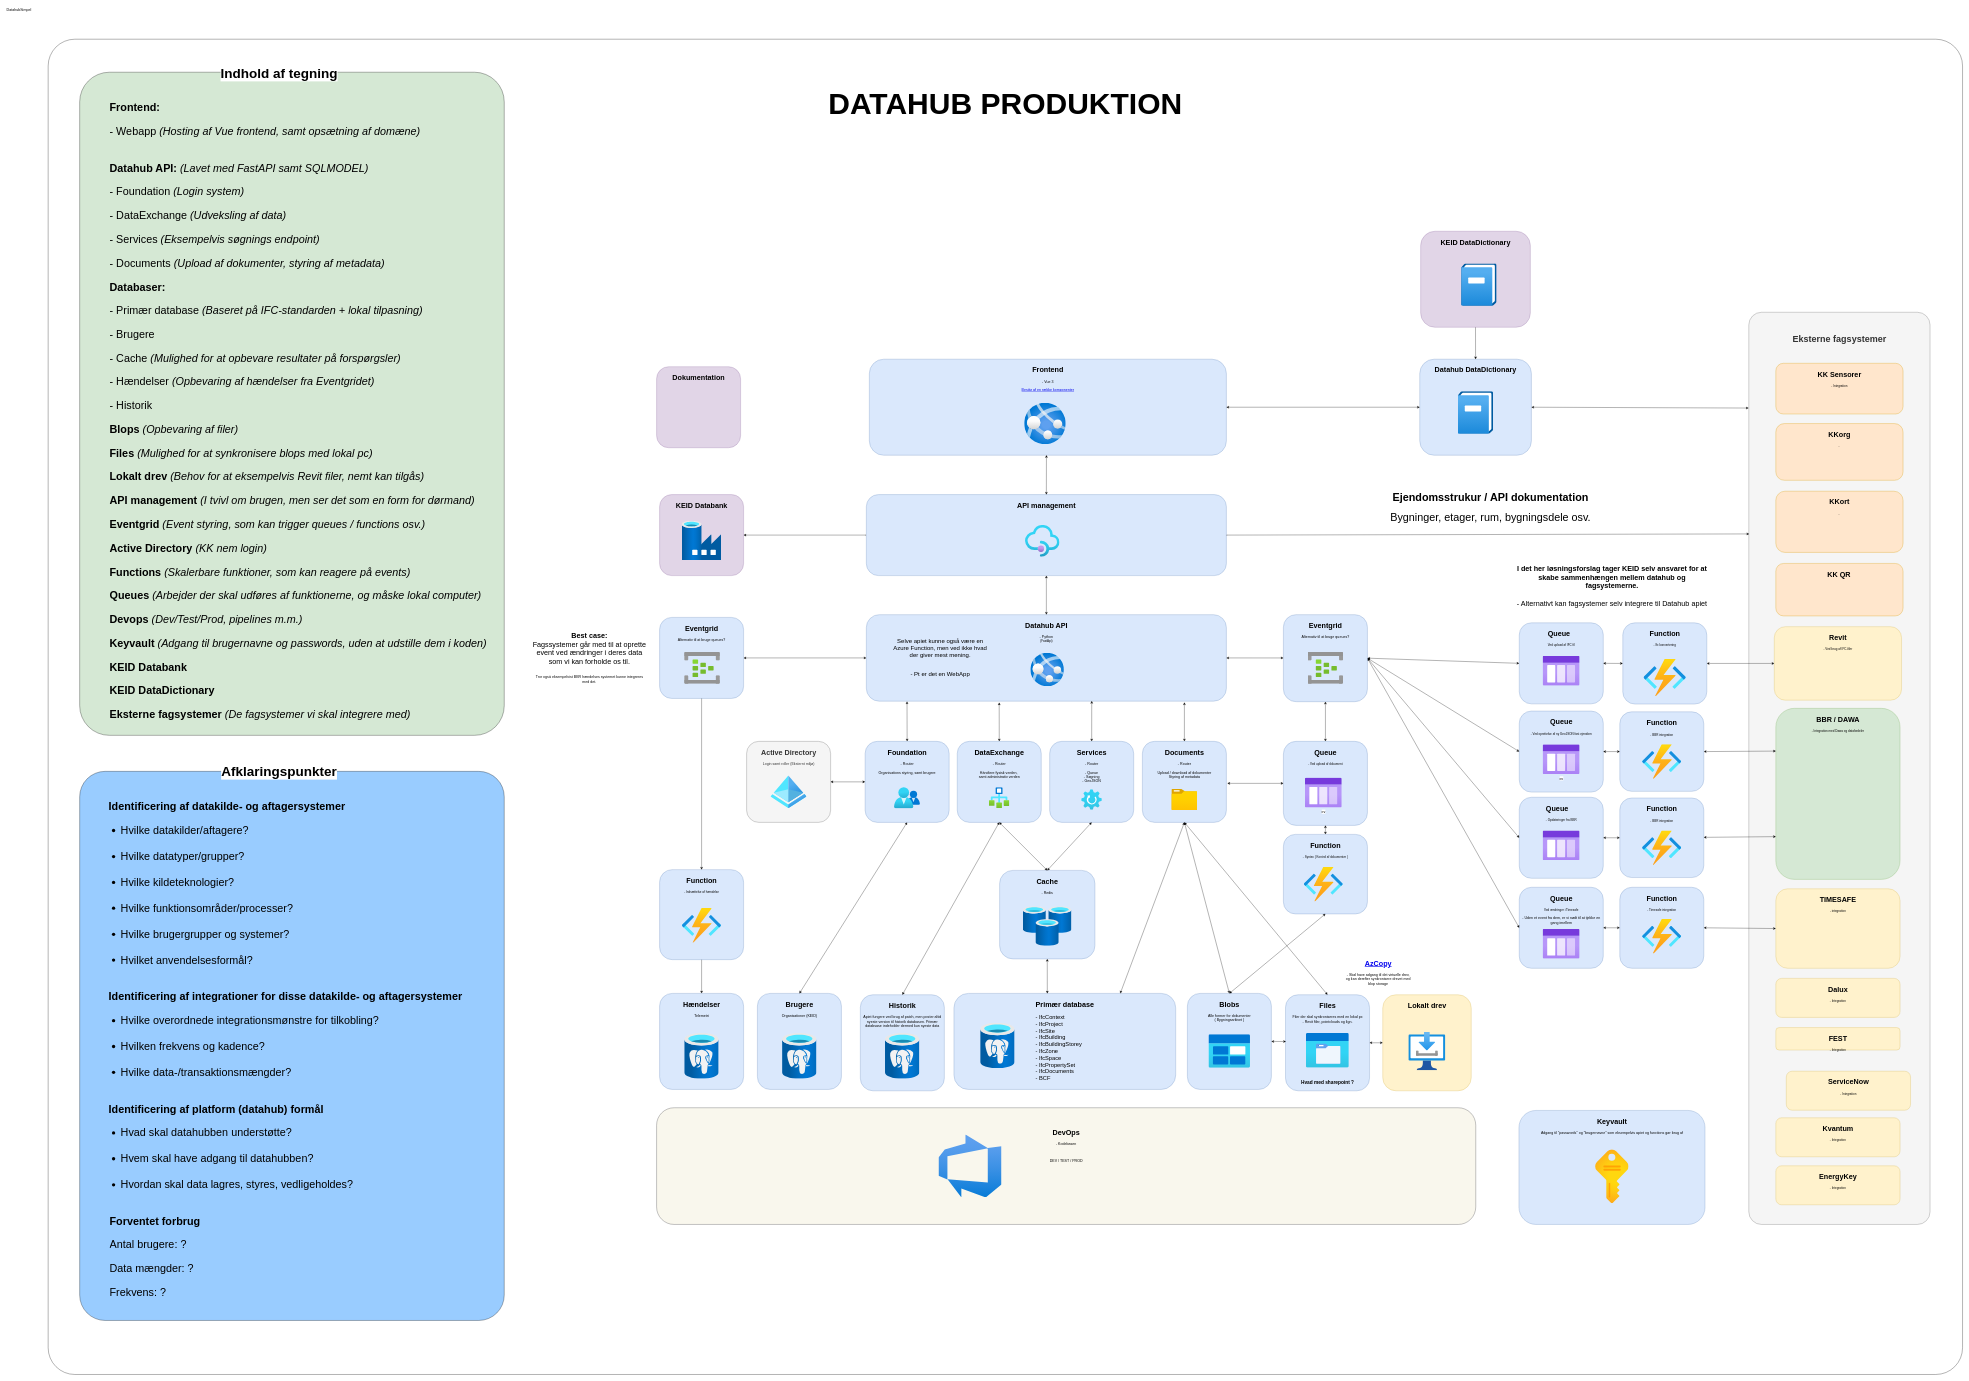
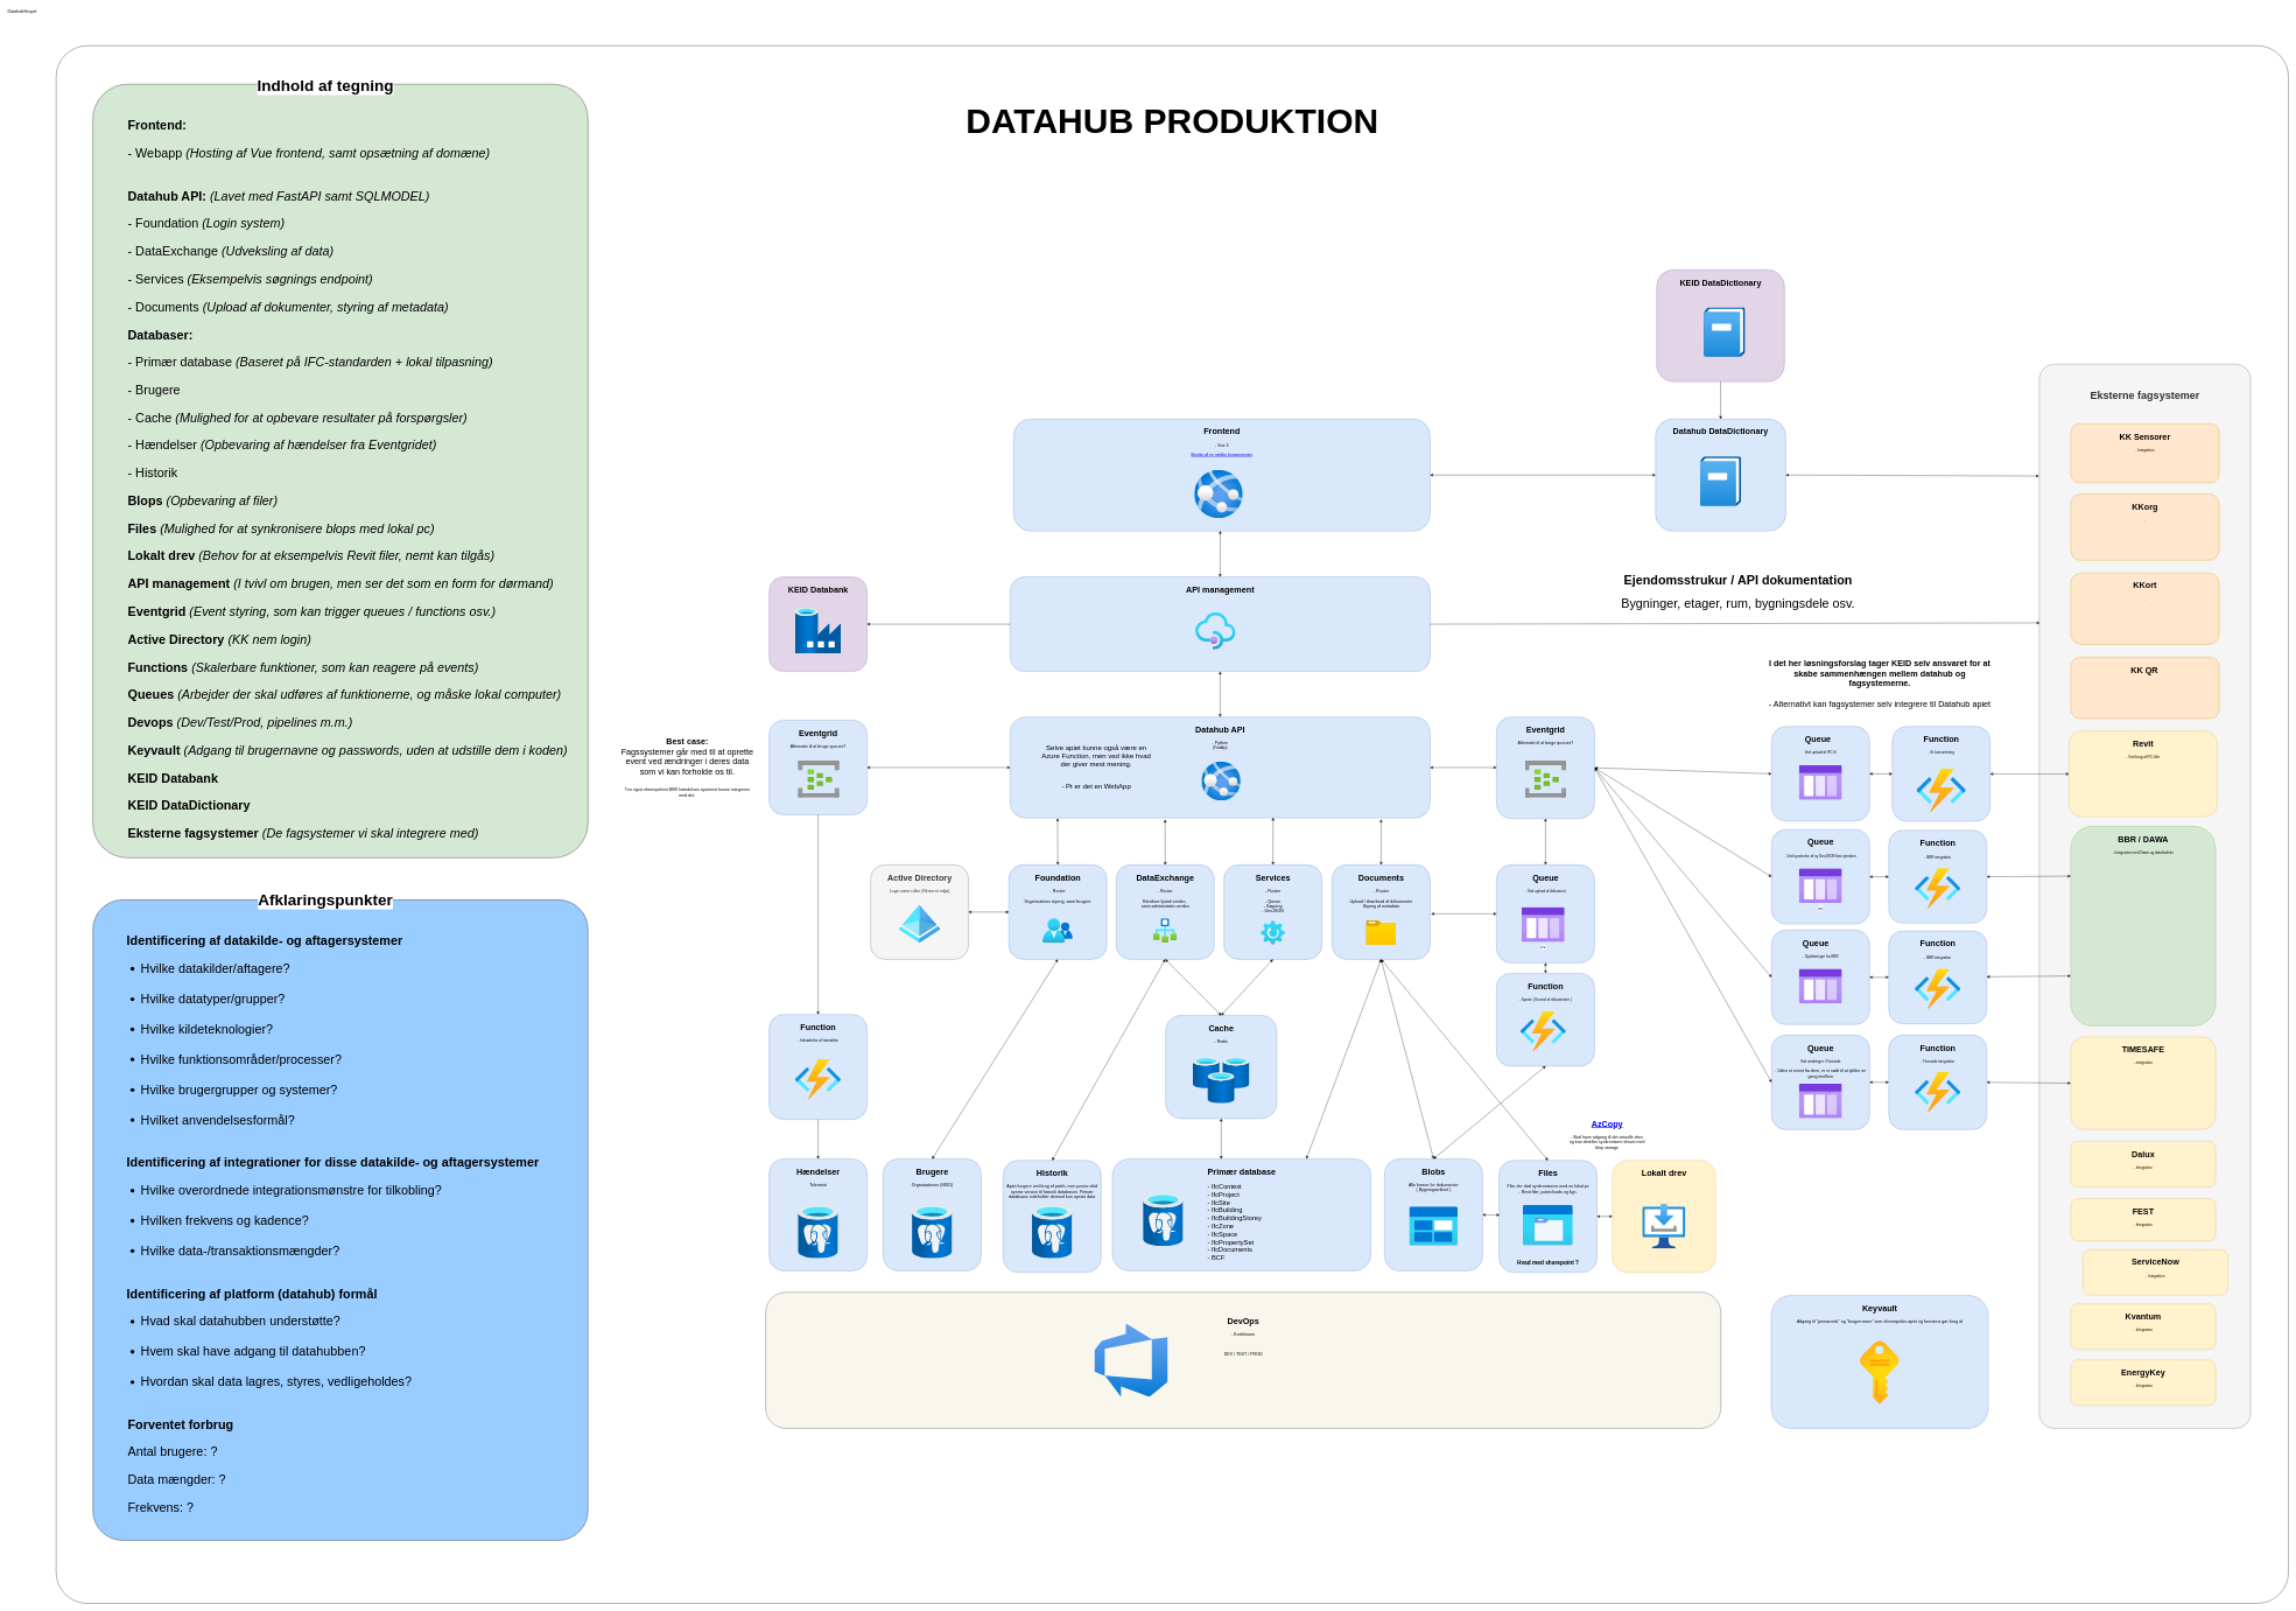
- <mxCell id="140" value="&lt;h1 style=&quot;text-align: left&quot;&gt;Dokumentation&lt;/h1&gt;" style="rounded=1;whiteSpace=wrap;html=1;fillColor=#e1d5e7;strokeColor=#9673a6;verticalAlign=top;" parent="1" vertex="1"><mxGeometry x="2187.68" y="1221.43" width="280" height="270" as="geometry" /></mxCell>
- <mxCell id="118" value="&lt;h1 style=&quot;text-align: left&quot;&gt;FEST&lt;/h1&gt;&lt;div&gt;&lt;span style=&quot;font-size: 10px&quot;&gt;- Integration&lt;/span&gt;&lt;/div&gt;" style="rounded=1;whiteSpace=wrap;html=1;fillColor=#fff2cc;strokeColor=#d6b656;verticalAlign=top;" parent="1" vertex="1"><mxGeometry x="5917.69" y="3423.83" width="413.99" height="75" as="geometry" /></mxCell>
+ <mxCell id="118" value="&lt;h1 style=&quot;text-align: left&quot;&gt;FEST&lt;/h1&gt;&lt;div&gt;&lt;span style=&quot;font-size: 10px&quot;&gt;- Integration&lt;/span&gt;&lt;/div&gt;" style="rounded=1;whiteSpace=wrap;html=1;fillColor=#fff2cc;strokeColor=#d6b656;verticalAlign=top;" parent="1" vertex="1"><mxGeometry x="5917.69" y="3423.83" width="413.99" height="120.63" as="geometry" /></mxCell>
